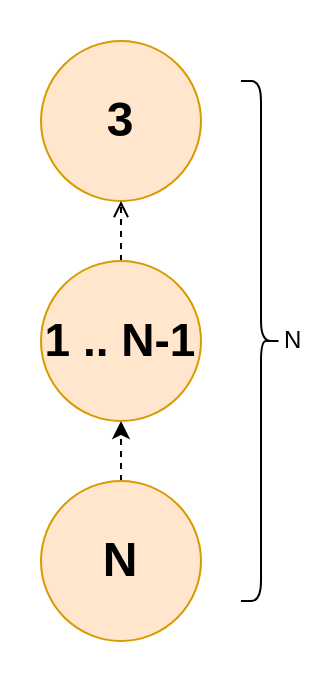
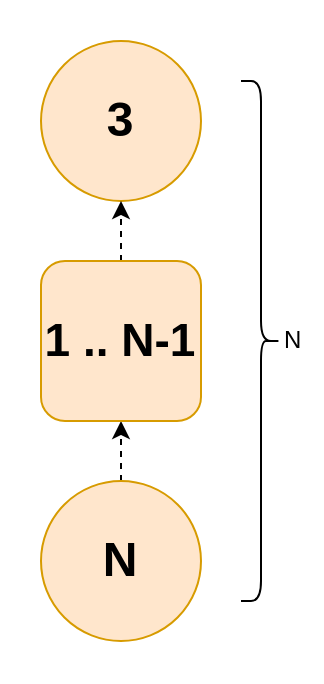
- <mxCell id="4" style="edgeStyle=orthogonalEdgeStyle;rounded=0;orthogonalLoop=1;jettySize=auto;html=1;exitX=0.5;exitY=0;exitDx=0;exitDy=0;entryX=0.5;entryY=1;entryDx=0;entryDy=0;dashed=1;endArrow=open;" edge="1" parent="2" source="8" target="3"><mxGeometry relative="1" as="geometry"><mxPoint x="40" y="10" as="sourcePoint" /></mxGeometry></mxCell>
+ <mxCell id="4" style="edgeStyle=orthogonalEdgeStyle;rounded=0;orthogonalLoop=1;jettySize=auto;html=1;exitX=0.5;exitY=0;exitDx=0;exitDy=0;entryX=0.5;entryY=1;entryDx=0;entryDy=0;dashed=1;" edge="1" parent="2" source="8" target="3"><mxGeometry relative="1" as="geometry"><mxPoint x="40" y="10" as="sourcePoint" /></mxGeometry></mxCell>
- <mxCell id="8" value="&lt;font style=&quot;font-size: 23px;&quot; face=&quot;Helvetica&quot;&gt;&lt;b&gt;&lt;font&gt;1 .. N-1&lt;/font&gt;&lt;/b&gt;&lt;/font&gt;" style="ellipse;whiteSpace=wrap;html=1;fillColor=#ffe6cc;strokeColor=#d79b00;" vertex="1" parent="2"><mxGeometry y="110" width="80" height="80" as="geometry" /></mxCell>
+ <mxCell id="8" value="&lt;font style=&quot;font-size: 23px;&quot; face=&quot;Helvetica&quot;&gt;&lt;b&gt;&lt;font&gt;1 .. N-1&lt;/font&gt;&lt;/b&gt;&lt;/font&gt;" style="whiteSpace=wrap;html=1;fillColor=#ffe6cc;strokeColor=#d79b00;rounded=1;" vertex="1" parent="2"><mxGeometry y="110" width="80" height="80" as="geometry" /></mxCell>
